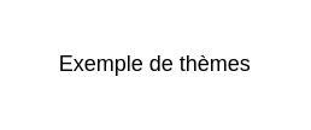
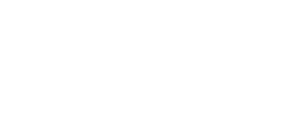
- <mxCell id="2" value="Exemple de thèmes" style="text;html=1;align=center;verticalAlign=middle;resizable=0;points=[];autosize=1;strokeColor=none;fillColor=none;" vertex="1" parent="1"><mxGeometry x="20" y="20" width="130" height="30" as="geometry" /></mxCell>
